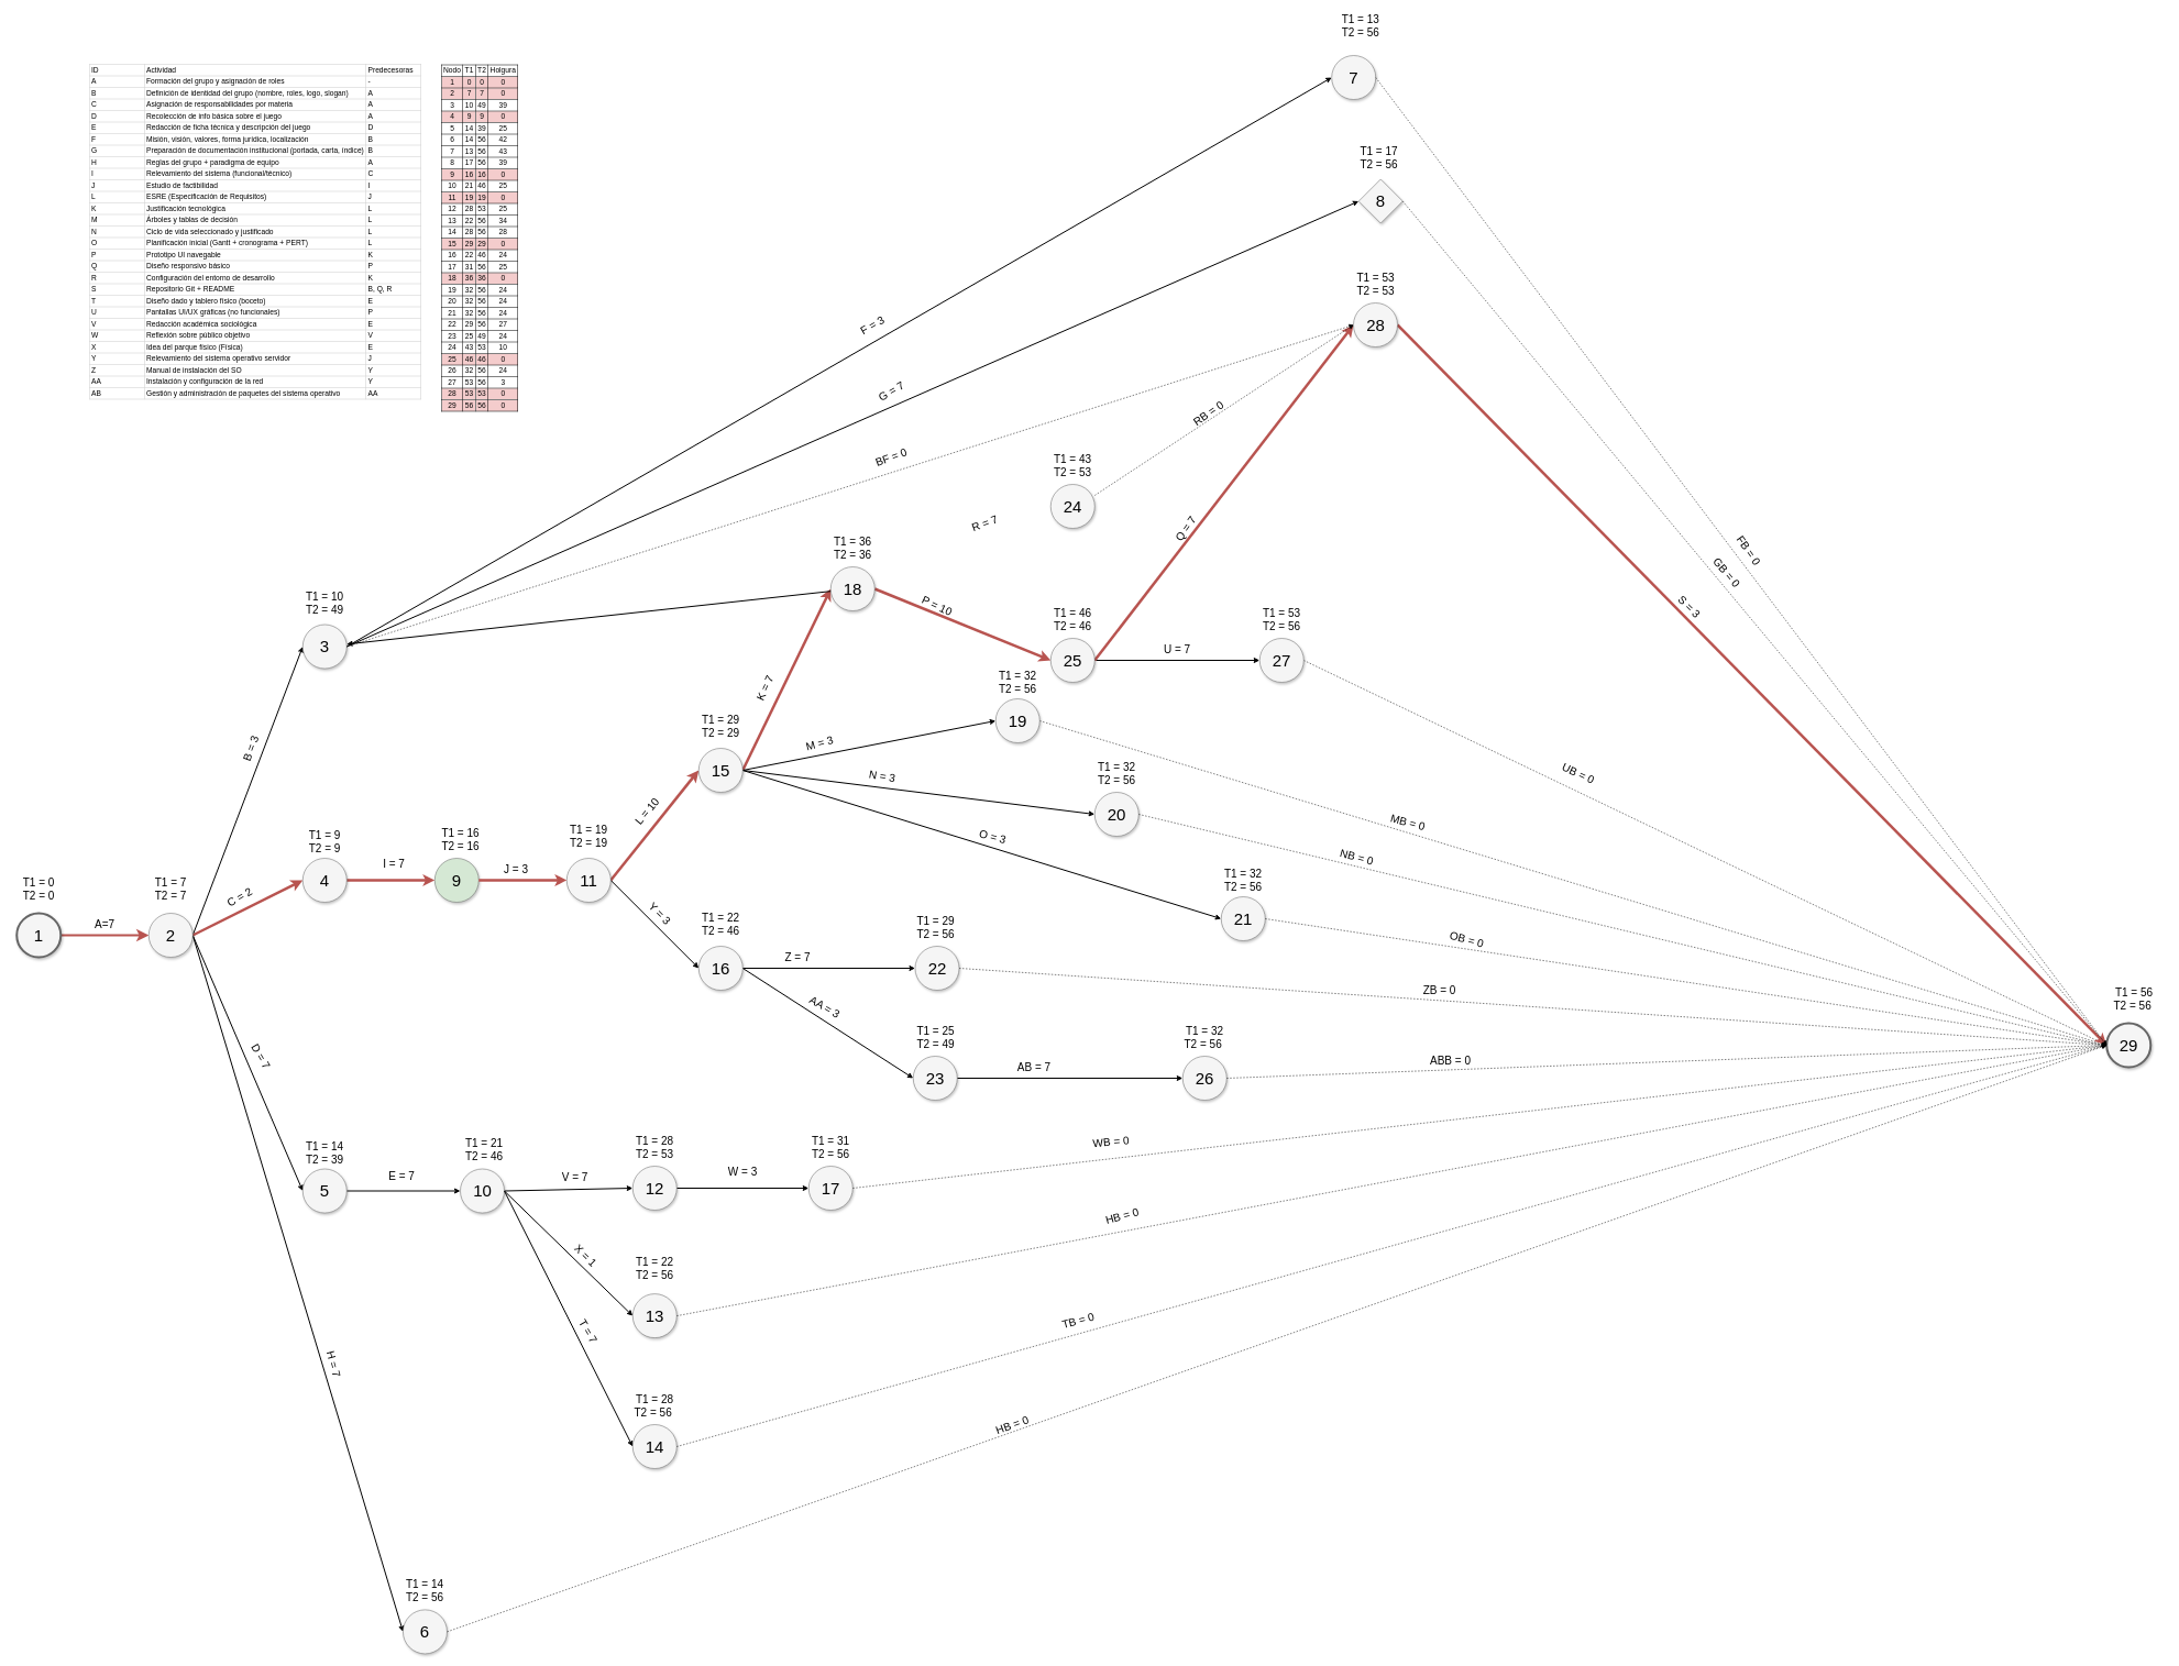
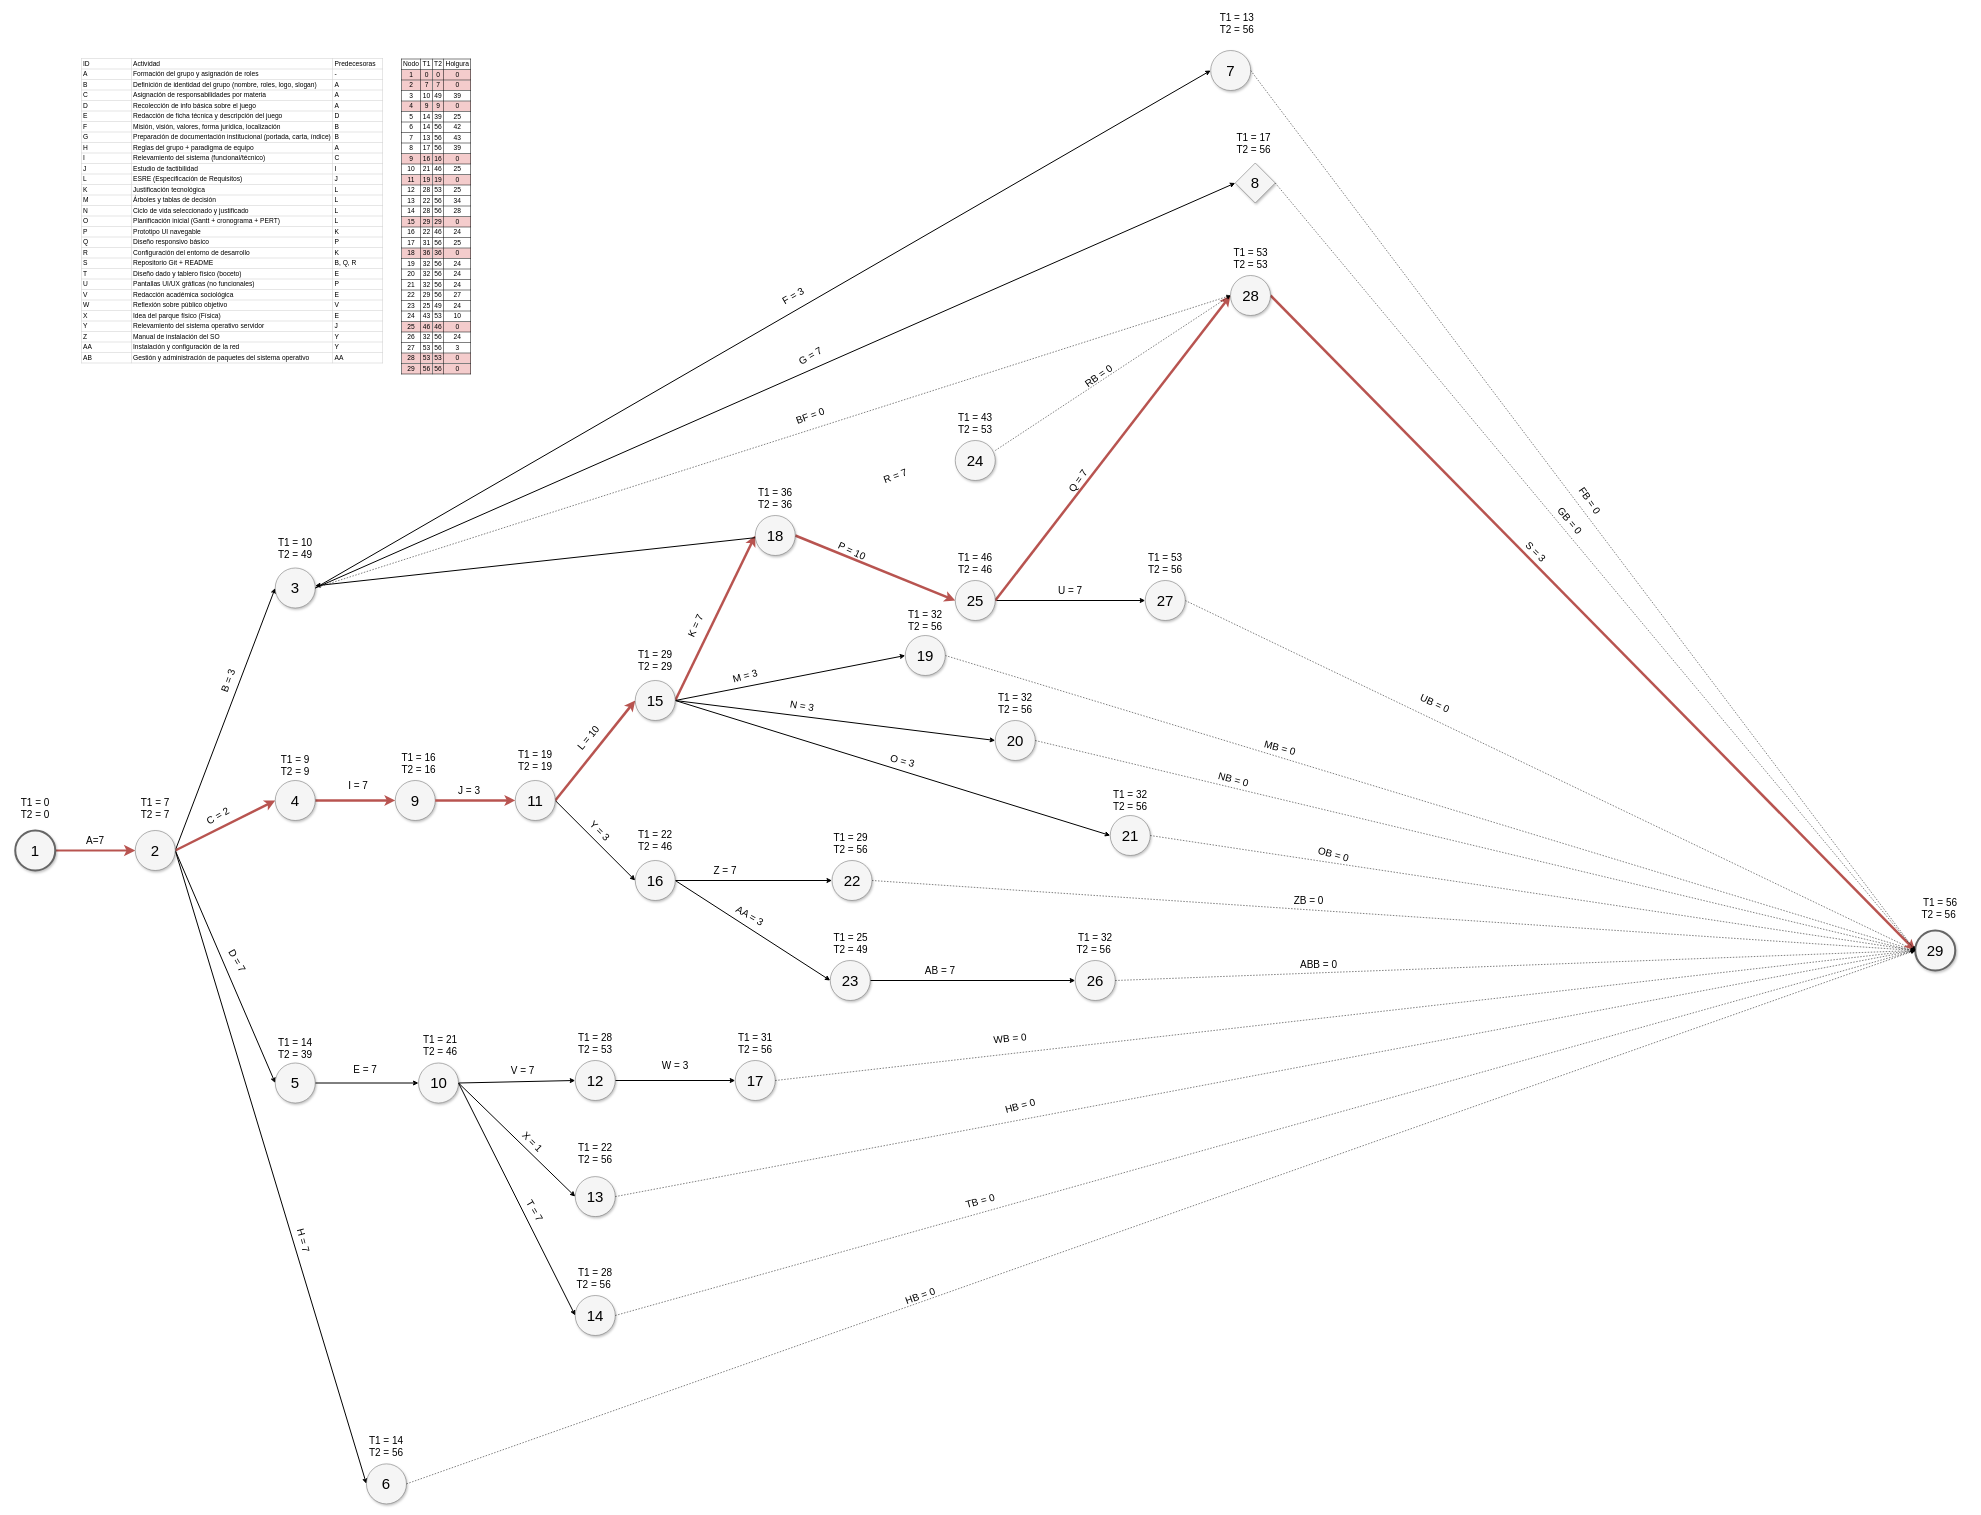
- <mxCell id="17" value="9" style="ellipse;whiteSpace=wrap;html=1;rounded=0;shadow=1;strokeColor=#666666;strokeWidth=1;fontSize=30;align=center;fillColor=#d5e8d4;" vertex="1" parent="1"><mxGeometry x="790" y="1560" width="80" height="80" as="geometry" /></mxCell>
+ <mxCell id="17" value="9" style="ellipse;whiteSpace=wrap;html=1;rounded=0;shadow=1;strokeColor=#666666;strokeWidth=1;fontSize=30;align=center;fillColor=#f5f5f5;" vertex="1" parent="1"><mxGeometry x="790" y="1560" width="80" height="80" as="geometry" /></mxCell>
